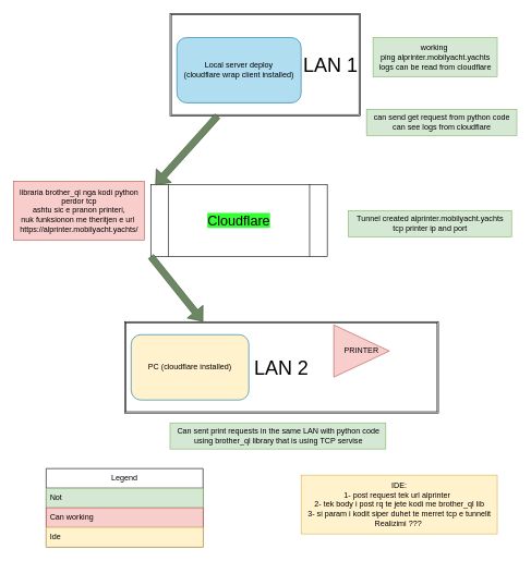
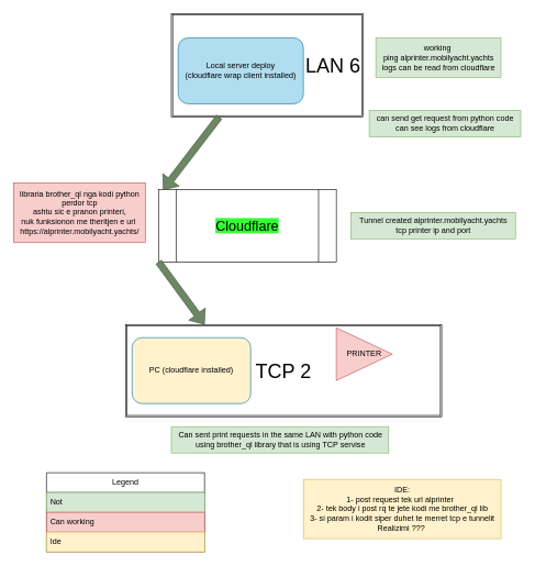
- <mxCell id="2" value="&lt;font style=&quot;font-size: 30px;&quot;&gt;LAN 1&lt;/font&gt;" style="shape=ext;double=1;rounded=0;whiteSpace=wrap;html=1;align=right;" vertex="1" parent="1"><mxGeometry x="259.5" y="20" width="291" height="157" as="geometry" /></mxCell>
+ <mxCell id="2" value="&lt;font style=&quot;font-size: 30px;&quot;&gt;LAN 6&lt;/font&gt;" style="shape=ext;double=1;rounded=0;whiteSpace=wrap;html=1;align=right;" vertex="1" parent="1"><mxGeometry x="259.5" y="20" width="291" height="157" as="geometry" /></mxCell>
- <mxCell id="7" value="&lt;span style=&quot;font-size: 21px; background-color: rgb(51, 255, 51);&quot;&gt;Cloudflare&lt;/span&gt;" style="shape=process;whiteSpace=wrap;html=1;backgroundOutline=1;" vertex="1" parent="1"><mxGeometry x="230" y="282" width="270" height="110" as="geometry" /></mxCell>
+ <mxCell id="7" value="&lt;span style=&quot;font-size: 21px; background-color: rgb(51, 255, 51);&quot;&gt;Cloudflare&lt;/span&gt;" style="shape=process;whiteSpace=wrap;html=1;backgroundOutline=1;" vertex="1" parent="1"><mxGeometry x="240" y="287" width="270" height="110" as="geometry" /></mxCell>
- <mxCell id="3" value="&lt;font style=&quot;font-size: 30px;&quot;&gt;LAN 2&lt;/font&gt;" style="shape=ext;double=1;rounded=0;whiteSpace=wrap;html=1;" vertex="1" parent="1"><mxGeometry x="190" y="492" width="480" height="140" as="geometry" /></mxCell>
+ <mxCell id="3" value="&lt;font style=&quot;font-size: 30px;&quot;&gt;TCP 2&lt;/font&gt;" style="shape=ext;double=1;rounded=0;whiteSpace=wrap;html=1;" vertex="1" parent="1"><mxGeometry x="190" y="492" width="480" height="140" as="geometry" /></mxCell>
